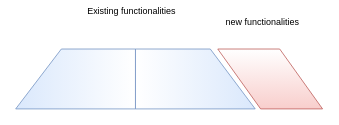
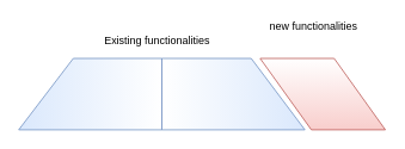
- <mxCell id="5" value="Existing functionalities" style="text;html=1;strokeColor=none;fillColor=none;align=center;verticalAlign=middle;whiteSpace=wrap;rounded=0;shadow=0;" vertex="1" parent="1"><mxGeometry x="100" y="5" width="150" height="20" as="geometry" /></mxCell>
+ <mxCell id="5" value="Existing functionalities" style="text;html=1;strokeColor=none;fillColor=none;align=center;verticalAlign=middle;whiteSpace=wrap;rounded=0;shadow=0;" vertex="1" parent="1"><mxGeometry x="100" y="35" width="150" height="20" as="geometry" /></mxCell>
